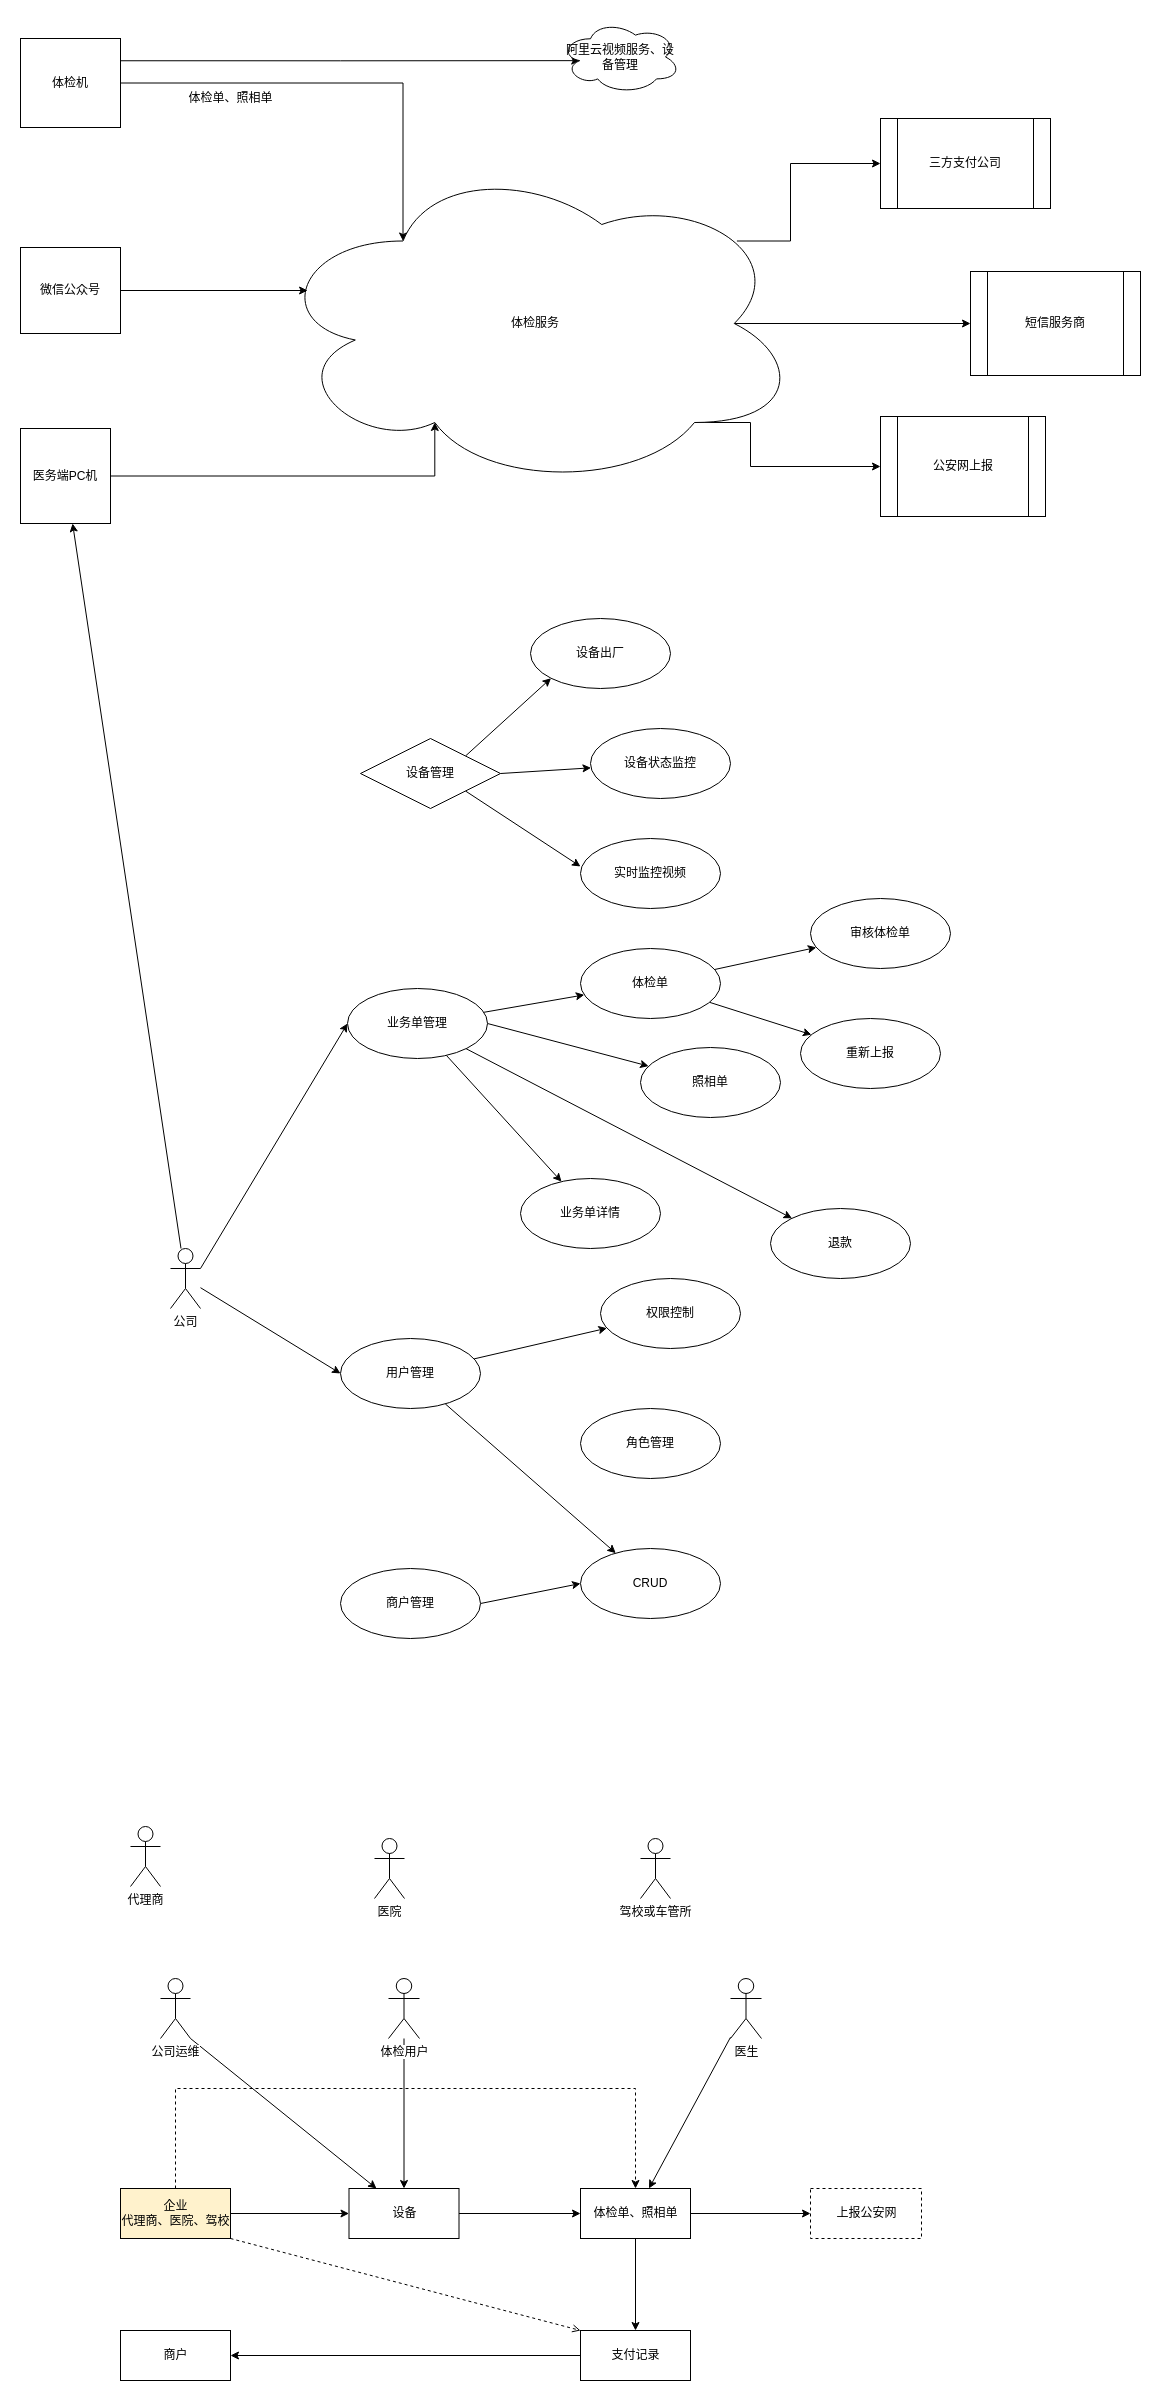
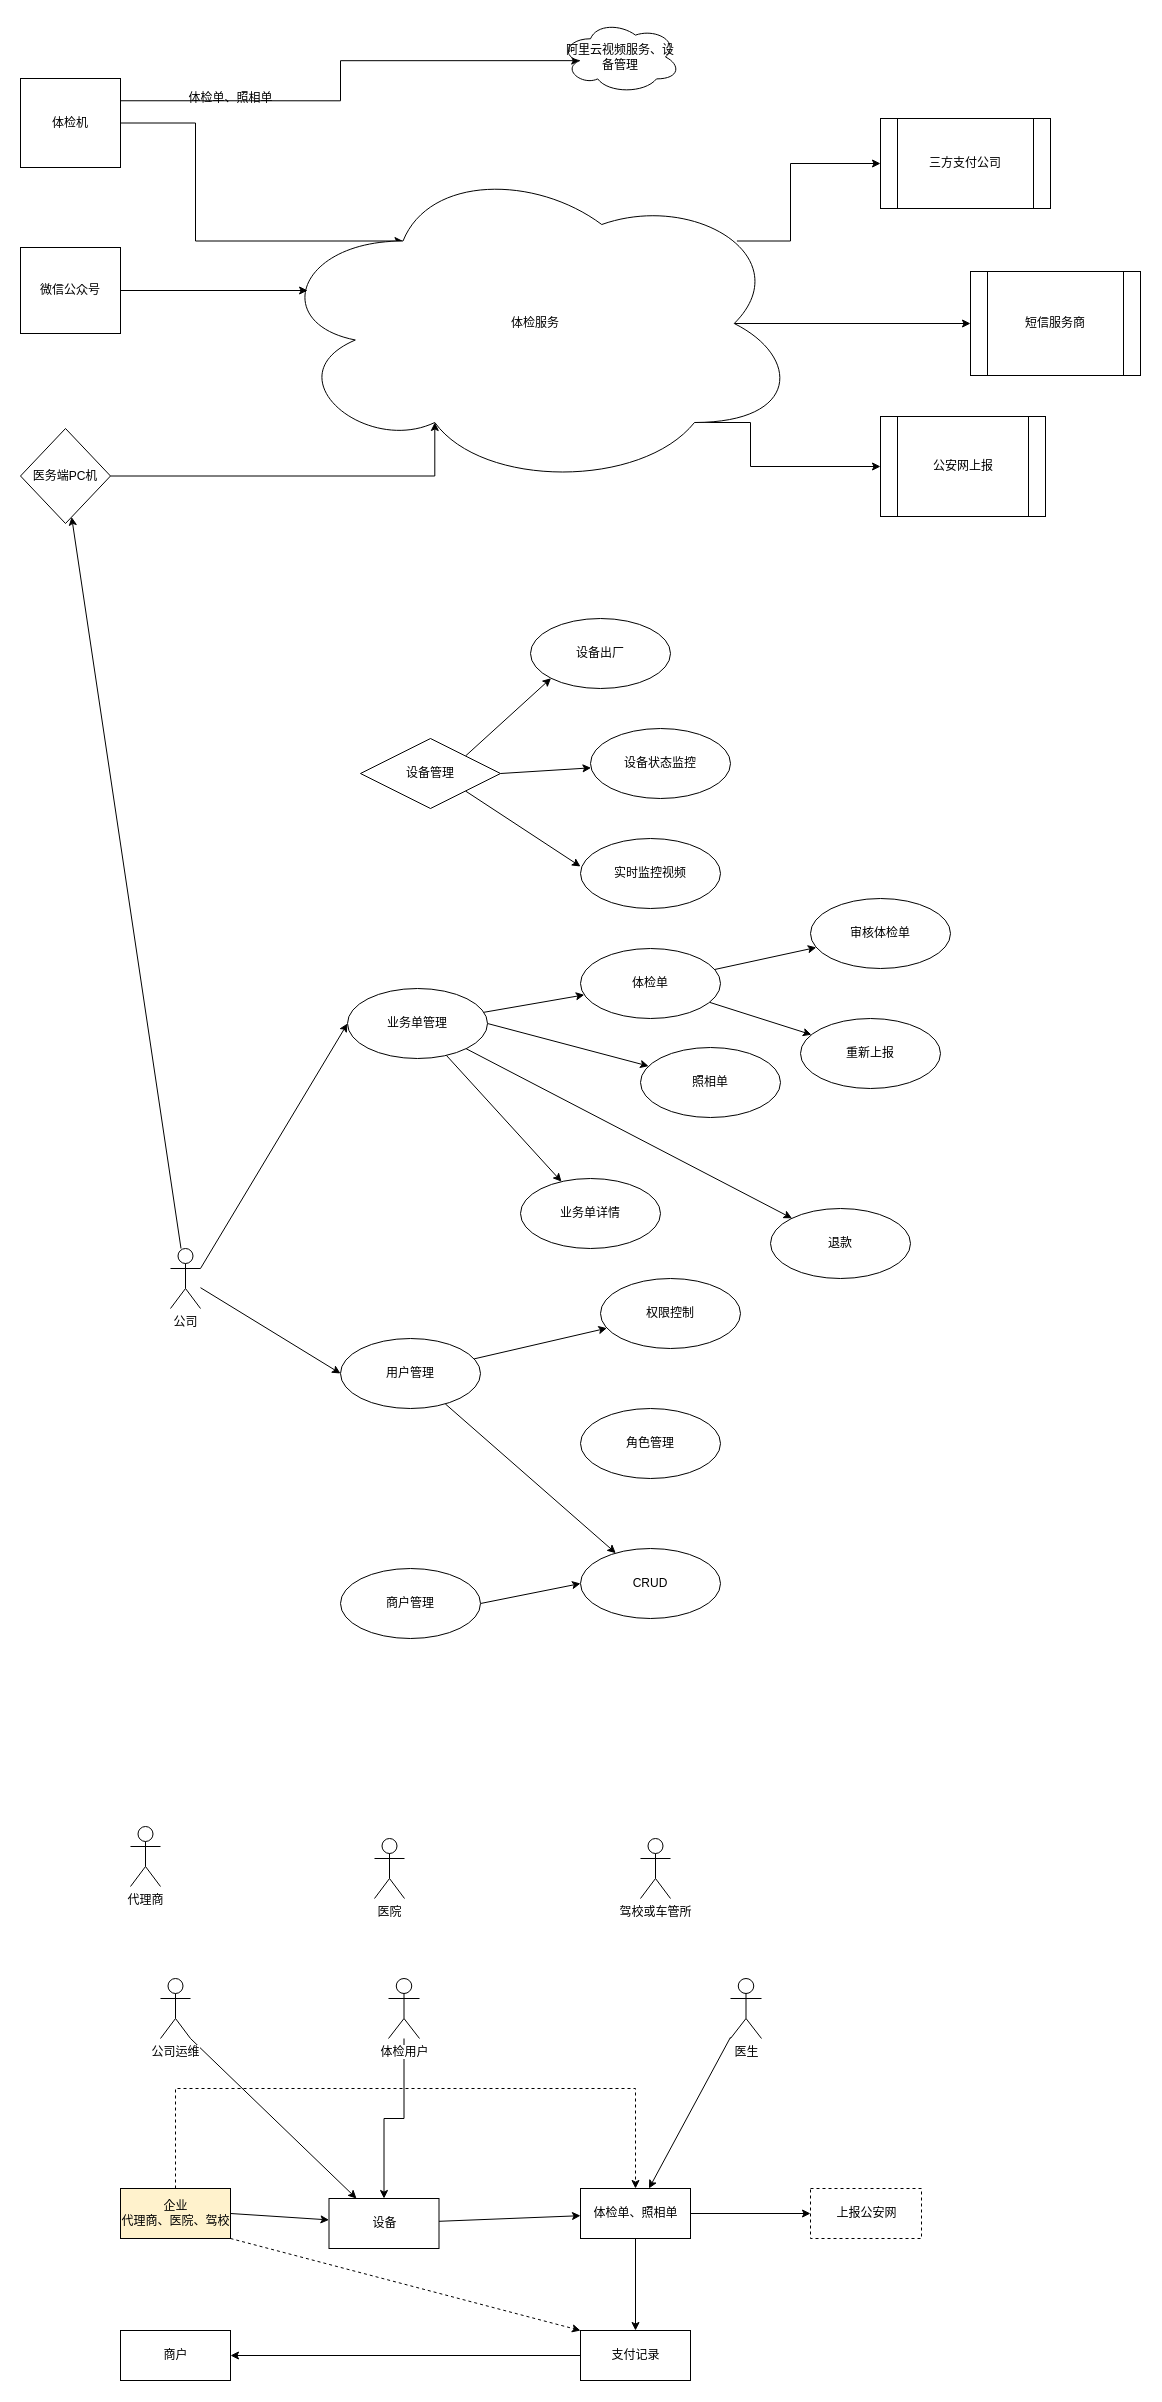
- <mxCell id="16" value="体检机" style="rounded=0;whiteSpace=wrap;html=1;" vertex="1" parent="1"><mxGeometry x="20" y="38" width="100" height="89" as="geometry" /></mxCell>
+ <mxCell id="16" value="体检机" style="rounded=0;whiteSpace=wrap;html=1;" vertex="1" parent="1"><mxGeometry x="20" y="78" width="100" height="89" as="geometry" /></mxCell>
- <mxCell id="22" value="医务端PC机" style="rounded=0;whiteSpace=wrap;html=1;" vertex="1" parent="1"><mxGeometry x="20" y="428" width="90" height="95" as="geometry" /></mxCell>
+ <mxCell id="22" value="医务端PC机" style="rhombus;whiteSpace=wrap;html=1;" vertex="1" parent="1"><mxGeometry x="20" y="428" width="90" height="95" as="geometry" /></mxCell>
- <mxCell id="7" value="设备" style="html=1;shadow=0;" vertex="1" parent="1"><mxGeometry x="348.5" y="2188" width="110" height="50" as="geometry" /></mxCell>
+ <mxCell id="7" value="设备" style="html=1;shadow=0;" vertex="1" parent="1"><mxGeometry x="328.5" y="2198" width="110" height="50" as="geometry" /></mxCell>
- <mxCell id="4" style="rounded=0;orthogonalLoop=1;jettySize=auto;html=1;shadow=0;dashed=1;entryX=0;entryY=0;entryDx=0;entryDy=0;exitX=1;exitY=1;exitDx=0;exitDy=0;endArrow=open;" edge="1" parent="1" source="5" target="12"><mxGeometry relative="1" as="geometry"><mxPoint x="710" y="2348" as="targetPoint" /></mxGeometry></mxCell>
+ <mxCell id="4" style="rounded=0;orthogonalLoop=1;jettySize=auto;html=1;shadow=0;dashed=1;entryX=0;entryY=0;entryDx=0;entryDy=0;exitX=1;exitY=1;exitDx=0;exitDy=0;" edge="1" parent="1" source="5" target="12"><mxGeometry relative="1" as="geometry"><mxPoint x="710" y="2348" as="targetPoint" /></mxGeometry></mxCell>
